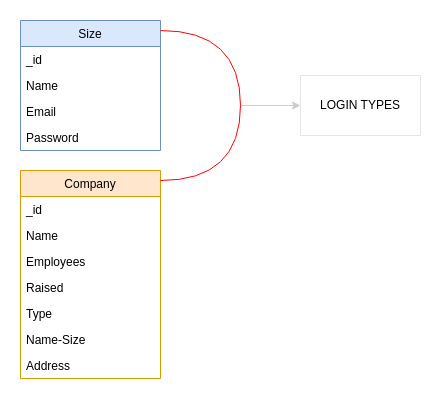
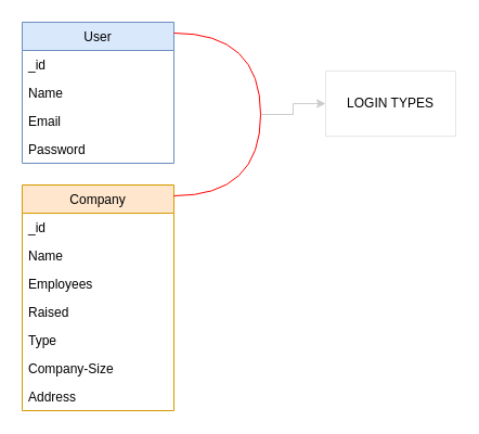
- <mxCell id="10" value="Size" style="swimlane;fontStyle=0;childLayout=stackLayout;horizontal=1;startSize=26;fillColor=#dae8fc;horizontalStack=0;resizeParent=1;resizeParentMax=0;resizeLast=0;collapsible=1;marginBottom=0;strokeColor=#6c8ebf;" vertex="1" parent="1"><mxGeometry x="20" y="20" width="140" height="130" as="geometry" /></mxCell>
+ <mxCell id="10" value="User" style="swimlane;fontStyle=0;childLayout=stackLayout;horizontal=1;startSize=26;fillColor=#dae8fc;horizontalStack=0;resizeParent=1;resizeParentMax=0;resizeLast=0;collapsible=1;marginBottom=0;strokeColor=#6c8ebf;" vertex="1" parent="1"><mxGeometry x="20" y="20" width="140" height="130" as="geometry" /></mxCell>
- <mxCell id="17" value="LOGIN TYPES" style="whiteSpace=wrap;html=1;fillColor=#FFFFFF;strokeColor=#E6E6E6;" vertex="1" parent="1"><mxGeometry x="300" y="75" width="120" height="60" as="geometry" /></mxCell>
+ <mxCell id="17" value="LOGIN TYPES" style="whiteSpace=wrap;html=1;fillColor=#FFFFFF;strokeColor=#E6E6E6;" vertex="1" parent="1"><mxGeometry x="300" y="65" width="120" height="60" as="geometry" /></mxCell>
- <mxCell id="8" value="Name-Size" style="text;strokeColor=none;fillColor=none;align=left;verticalAlign=top;spacingLeft=4;spacingRight=4;overflow=hidden;rotatable=0;points=[[0,0.5],[1,0.5]];portConstraint=eastwest;" vertex="1" parent="2"><mxGeometry y="156" width="140" height="26" as="geometry" /></mxCell>
+ <mxCell id="8" value="Company-Size" style="text;strokeColor=none;fillColor=none;align=left;verticalAlign=top;spacingLeft=4;spacingRight=4;overflow=hidden;rotatable=0;points=[[0,0.5],[1,0.5]];portConstraint=eastwest;" vertex="1" parent="2"><mxGeometry y="156" width="140" height="26" as="geometry" /></mxCell>
